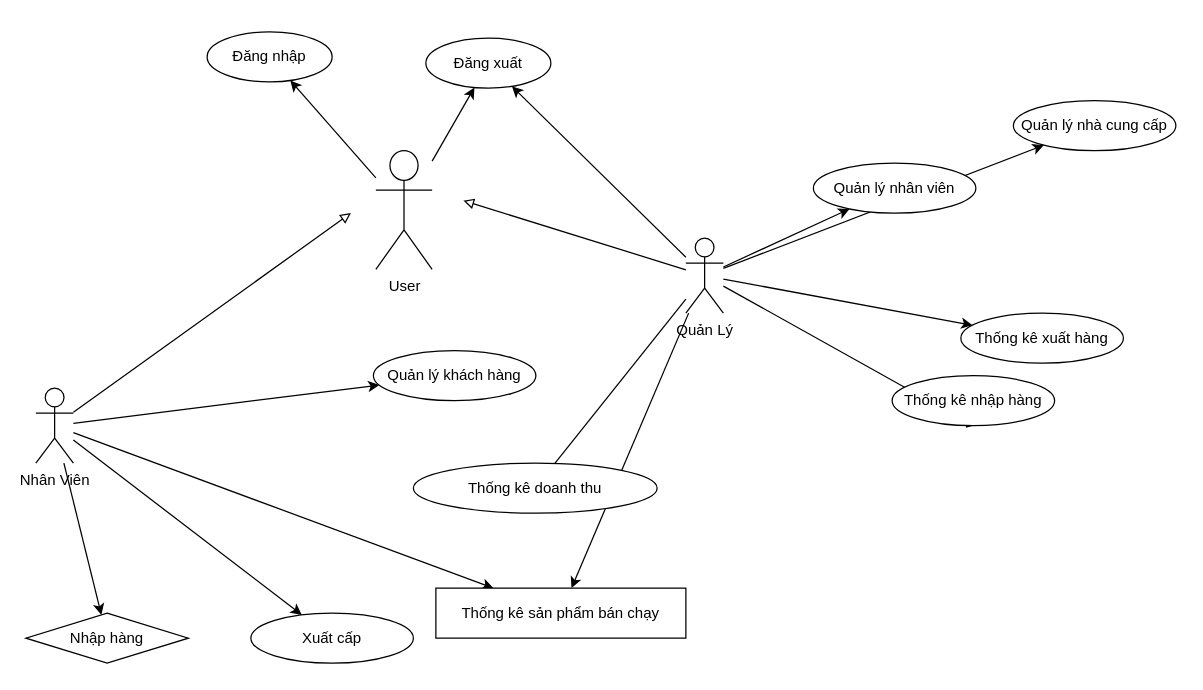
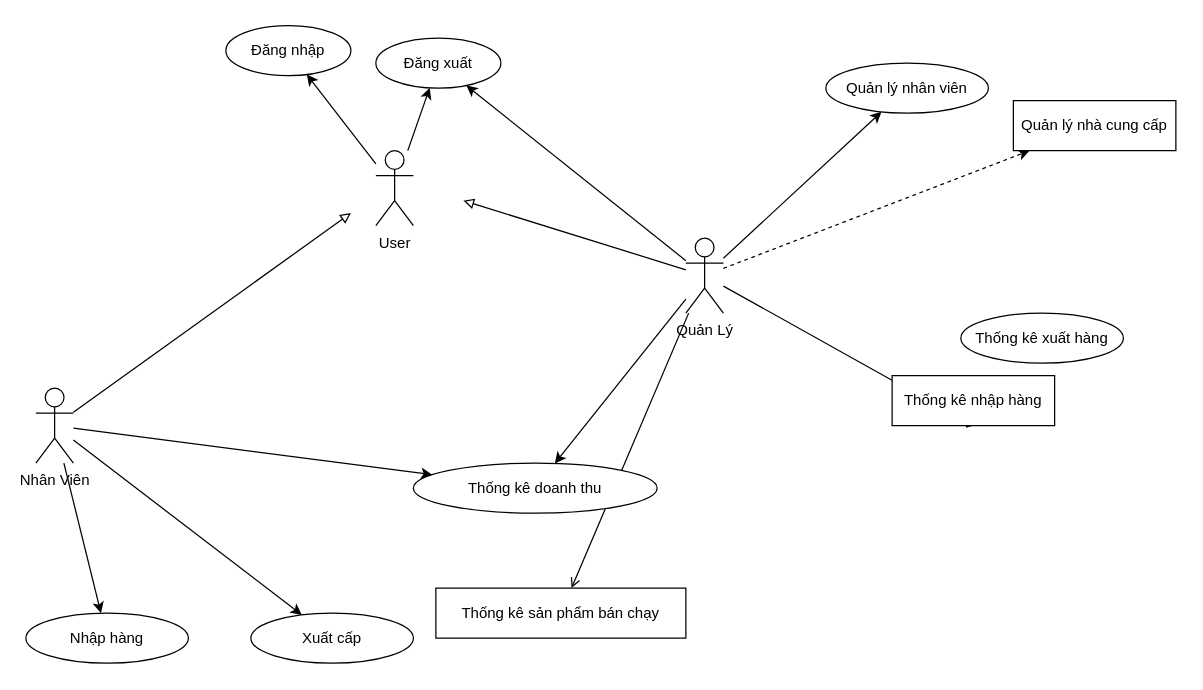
- <mxCell id="21" value="Đăng nhập" style="ellipse;whiteSpace=wrap;html=1;align=center;" parent="1" vertex="1"><mxGeometry x="165" y="25" width="100" height="40" as="geometry" /></mxCell>
+ <mxCell id="21" value="Đăng nhập" style="ellipse;whiteSpace=wrap;html=1;align=center;" parent="1" vertex="1"><mxGeometry x="180" y="20" width="100" height="40" as="geometry" /></mxCell>
- <mxCell id="22" value="Đăng xuất" style="ellipse;whiteSpace=wrap;html=1;align=center;" parent="1" vertex="1"><mxGeometry x="340" y="30" width="100" height="40" as="geometry" /></mxCell>
+ <mxCell id="22" value="Đăng xuất" style="ellipse;whiteSpace=wrap;html=1;align=center;" parent="1" vertex="1"><mxGeometry x="300" y="30" width="100" height="40" as="geometry" /></mxCell>
- <mxCell id="31" value="Quản lý nhà cung cấp" style="ellipse;whiteSpace=wrap;html=1;align=center;" parent="1" vertex="1"><mxGeometry x="810" y="80" width="130" height="40" as="geometry" /></mxCell>
+ <mxCell id="31" value="Quản lý nhà cung cấp" style="whiteSpace=wrap;html=1;align=center;rounded=0;" parent="1" vertex="1"><mxGeometry x="810" y="80" width="130" height="40" as="geometry" /></mxCell>
- <mxCell id="27" value="Quản lý nhân viên" style="ellipse;whiteSpace=wrap;html=1;align=center;" parent="1" vertex="1"><mxGeometry x="650" y="130" width="130" height="40" as="geometry" /></mxCell>
+ <mxCell id="27" value="Quản lý nhân viên" style="ellipse;whiteSpace=wrap;html=1;align=center;" parent="1" vertex="1"><mxGeometry x="660" y="50" width="130" height="40" as="geometry" /></mxCell>
- <mxCell id="13" style="edgeStyle=none;rounded=0;orthogonalLoop=1;jettySize=auto;html=1;startArrow=none;startFill=0;endArrow=classic;endFill=1;" parent="1" source="20" target="31" edge="1"><mxGeometry relative="1" as="geometry" /></mxCell>
+ <mxCell id="13" style="edgeStyle=none;rounded=0;orthogonalLoop=1;jettySize=auto;html=1;startArrow=none;startFill=0;endArrow=classic;endFill=1;dashed=1;" parent="1" source="20" target="31" edge="1"><mxGeometry relative="1" as="geometry" /></mxCell>
- <mxCell id="4" value="User" style="shape=umlActor;verticalLabelPosition=bottom;verticalAlign=top;html=1;" parent="1" vertex="1"><mxGeometry x="300" y="120" width="45" height="95" as="geometry" /></mxCell>
+ <mxCell id="4" value="User" style="shape=umlActor;verticalLabelPosition=bottom;verticalAlign=top;html=1;" parent="1" vertex="1"><mxGeometry x="300" y="120" width="30" height="60" as="geometry" /></mxCell>
- <mxCell id="14" style="edgeStyle=none;rounded=0;orthogonalLoop=1;jettySize=auto;html=1;startArrow=none;startFill=0;endArrow=classic;endFill=1;" parent="1" source="20" target="29" edge="1"><mxGeometry relative="1" as="geometry" /></mxCell>
- <mxCell id="23" value="Quản lý khách hàng" style="ellipse;whiteSpace=wrap;html=1;align=center;" parent="1" vertex="1"><mxGeometry x="298" y="280" width="130" height="40" as="geometry" /></mxCell>
- <mxCell id="30" value="Thống kê nhập hàng" style="ellipse;whiteSpace=wrap;html=1;align=center;" parent="1" vertex="1"><mxGeometry x="713" y="300" width="130" height="40" as="geometry" /></mxCell>
+ <mxCell id="30" value="Thống kê nhập hàng" style="whiteSpace=wrap;html=1;align=center;rounded=0;" parent="1" vertex="1"><mxGeometry x="713" y="300" width="130" height="40" as="geometry" /></mxCell>
- <mxCell id="7" style="edgeStyle=none;rounded=0;orthogonalLoop=1;jettySize=auto;html=1;startArrow=none;startFill=0;endArrow=classic;endFill=1;" parent="1" source="11" target="23" edge="1"><mxGeometry relative="1" as="geometry" /></mxCell>
+ <mxCell id="6" style="edgeStyle=none;rounded=0;orthogonalLoop=1;jettySize=auto;html=1;startArrow=none;startFill=0;endArrow=classic;endFill=1;" parent="1" source="11" target="24" edge="1"><mxGeometry relative="1" as="geometry" /></mxCell>
- <mxCell id="17" style="edgeStyle=none;rounded=0;orthogonalLoop=1;jettySize=auto;html=1;startArrow=none;startFill=0;endArrow=none;endFill=1;" parent="1" source="20" target="24" edge="1"><mxGeometry relative="1" as="geometry" /></mxCell>
+ <mxCell id="17" style="edgeStyle=none;rounded=0;orthogonalLoop=1;jettySize=auto;html=1;startArrow=none;startFill=0;endArrow=classic;endFill=1;" parent="1" source="20" target="24" edge="1"><mxGeometry relative="1" as="geometry" /></mxCell>
- <mxCell id="9" style="edgeStyle=none;rounded=0;orthogonalLoop=1;jettySize=auto;html=1;startArrow=none;startFill=0;endArrow=classic;endFill=1;" parent="1" source="11" target="28" edge="1"><mxGeometry relative="1" as="geometry" /></mxCell>
- <mxCell id="18" style="edgeStyle=none;rounded=0;orthogonalLoop=1;jettySize=auto;html=1;startArrow=none;startFill=0;endArrow=classic;endFill=1;" parent="1" source="20" target="28" edge="1"><mxGeometry relative="1" as="geometry" /></mxCell>
+ <mxCell id="18" style="edgeStyle=none;rounded=0;orthogonalLoop=1;jettySize=auto;html=1;startArrow=none;startFill=0;endArrow=open;endFill=1;" parent="1" source="20" target="28" edge="1"><mxGeometry relative="1" as="geometry" /></mxCell>
- <mxCell id="26" value="Nhập hàng" style="rhombus;whiteSpace=wrap;html=1;align=center;" parent="1" vertex="1"><mxGeometry x="20" y="490" width="130" height="40" as="geometry" /></mxCell>
+ <mxCell id="26" value="Nhập hàng" style="ellipse;whiteSpace=wrap;html=1;align=center;" parent="1" vertex="1"><mxGeometry x="20" y="490" width="130" height="40" as="geometry" /></mxCell>
